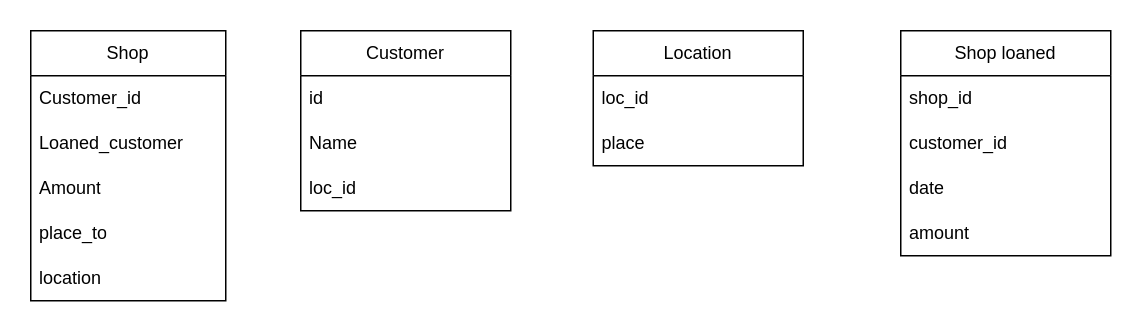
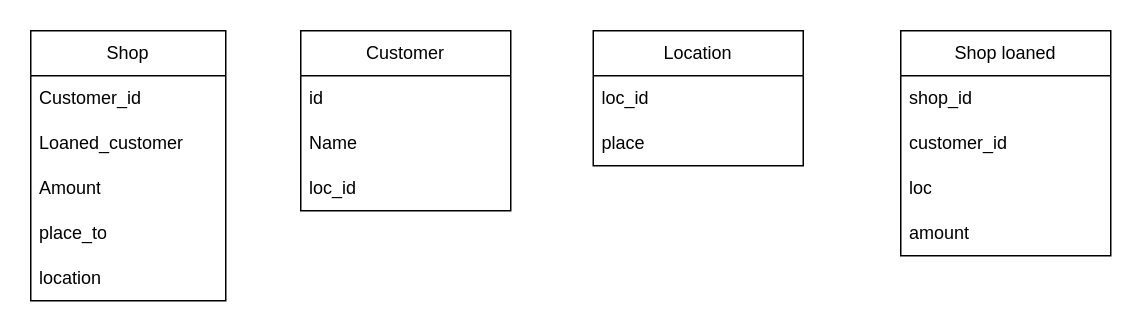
- <mxCell id="18" value="date" style="text;strokeColor=none;fillColor=none;align=left;verticalAlign=middle;spacingLeft=4;spacingRight=4;overflow=hidden;points=[[0,0.5],[1,0.5]];portConstraint=eastwest;rotatable=0;whiteSpace=wrap;html=1;" vertex="1" parent="15"><mxGeometry y="90" width="140" height="30" as="geometry" /></mxCell>
+ <mxCell id="18" value="loc" style="text;strokeColor=none;fillColor=none;align=left;verticalAlign=middle;spacingLeft=4;spacingRight=4;overflow=hidden;points=[[0,0.5],[1,0.5]];portConstraint=eastwest;rotatable=0;whiteSpace=wrap;html=1;" vertex="1" parent="15"><mxGeometry y="90" width="140" height="30" as="geometry" /></mxCell>
